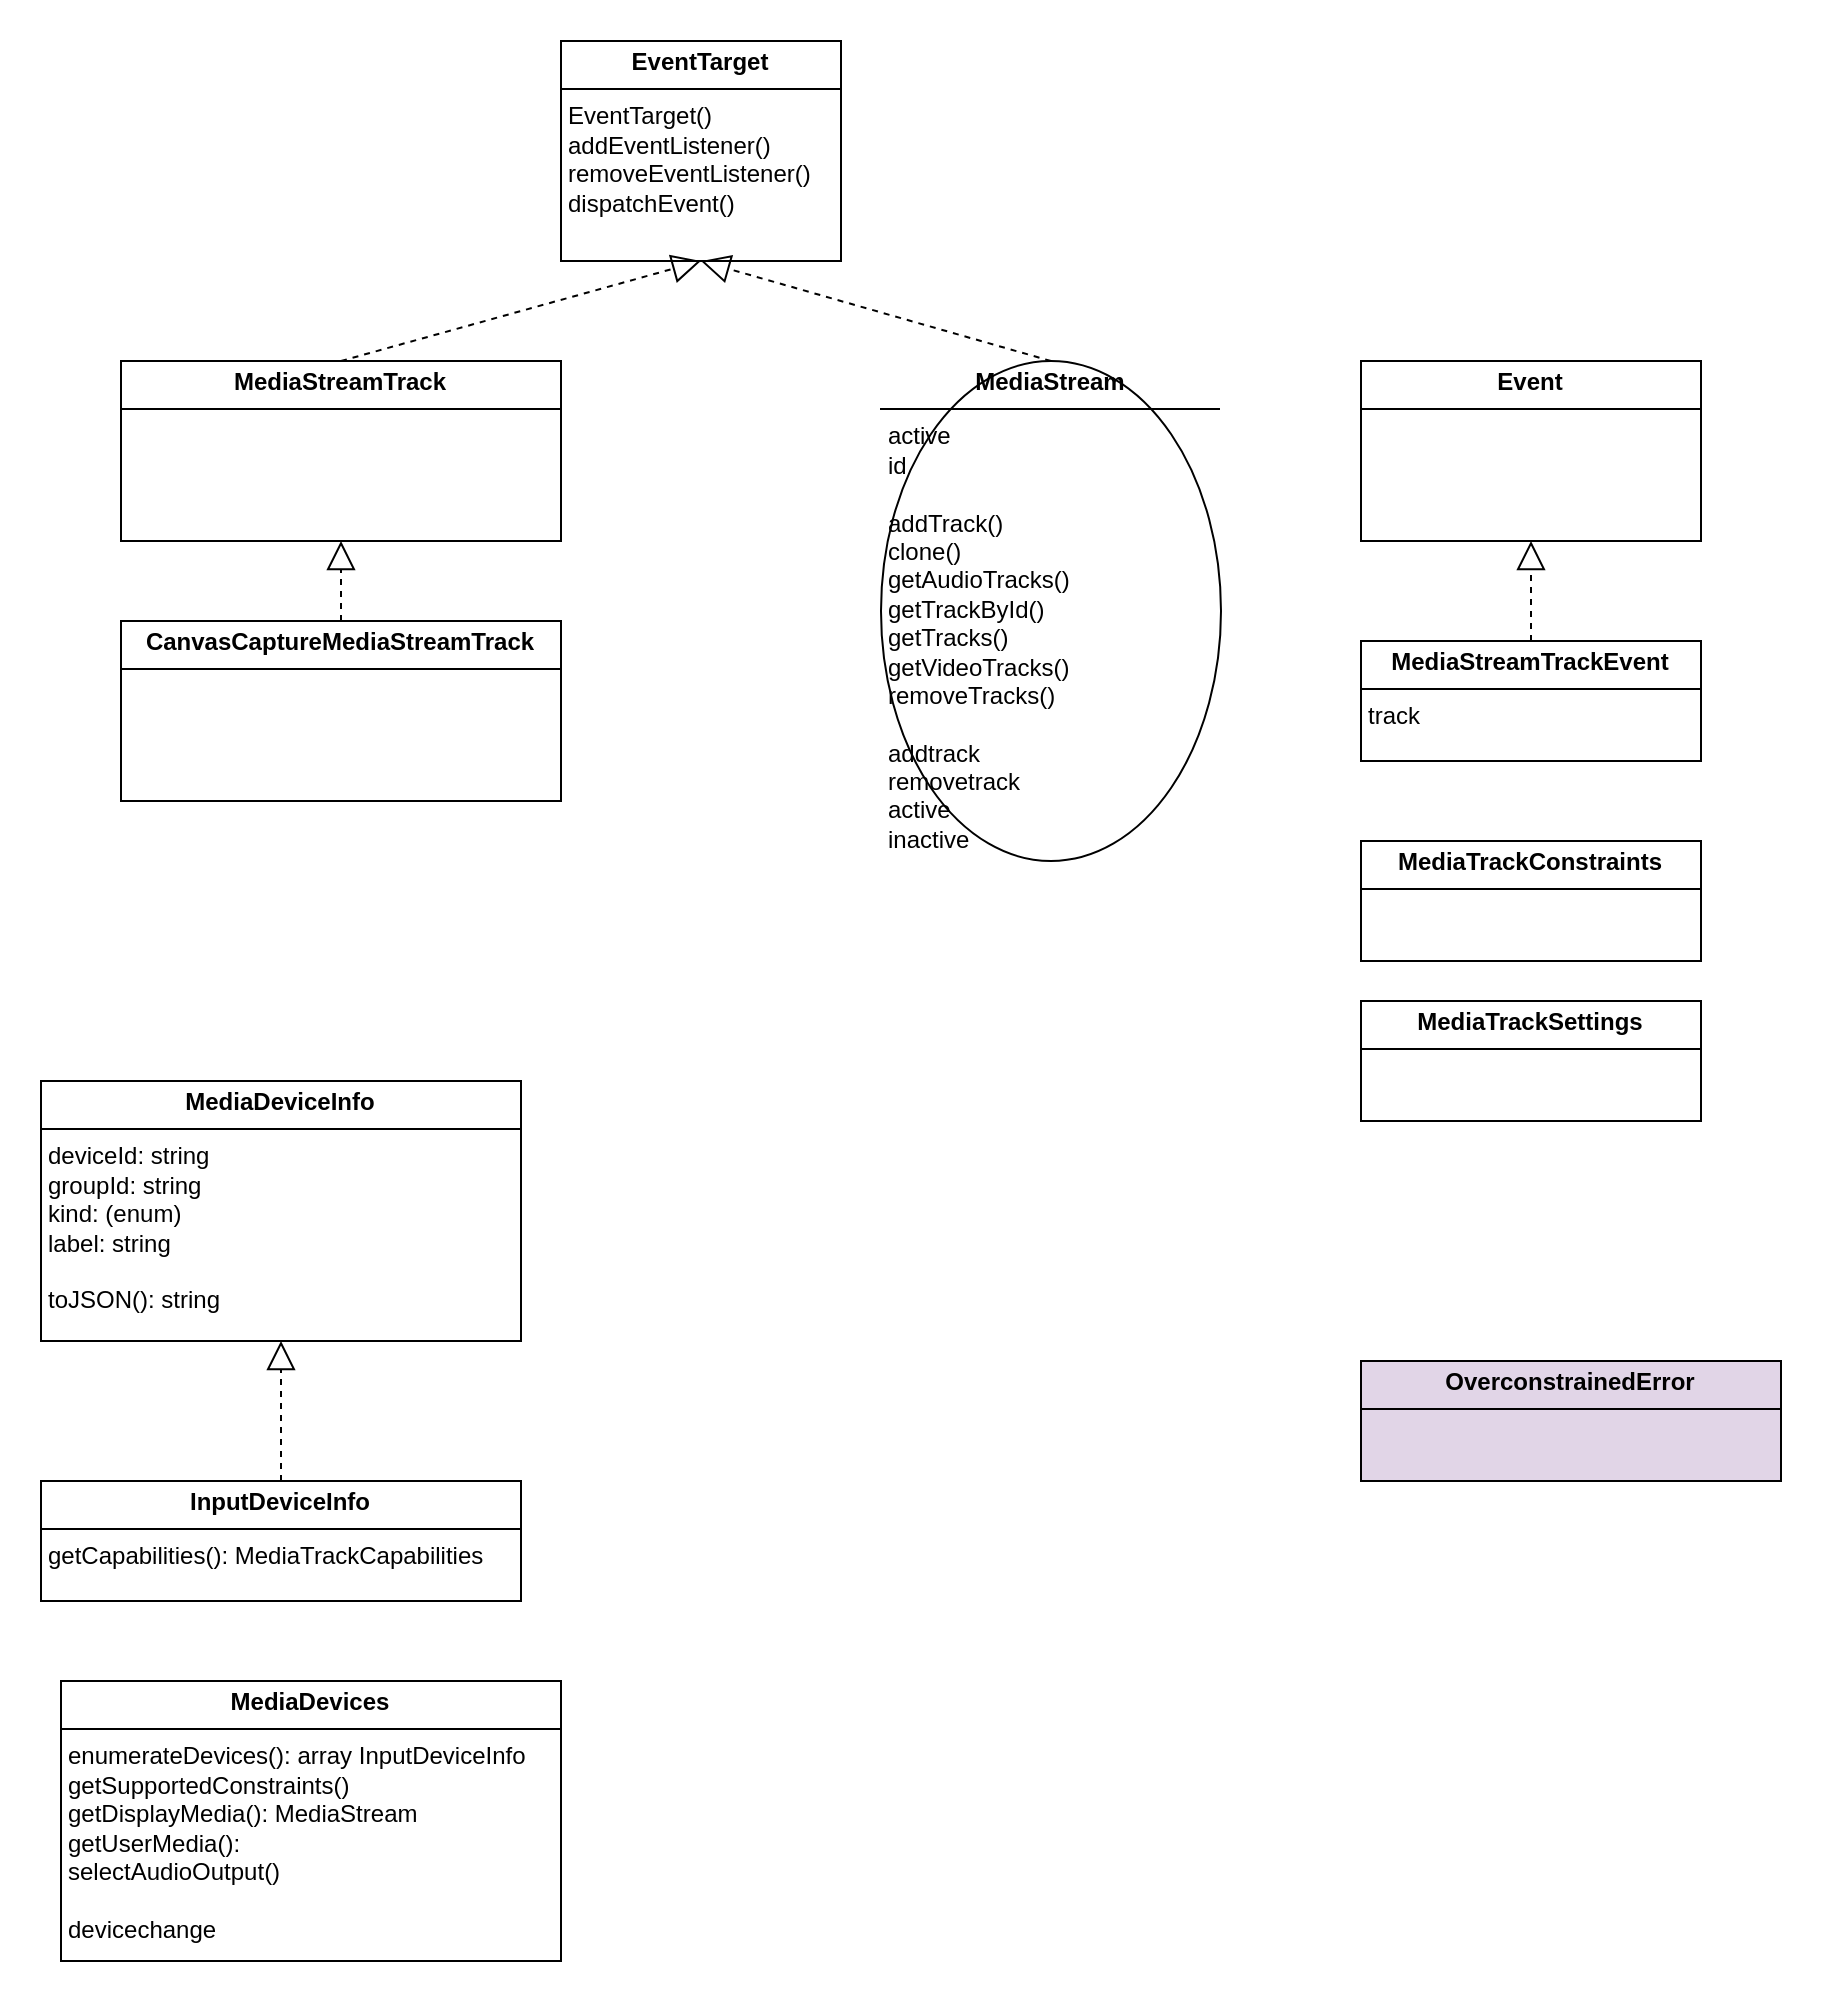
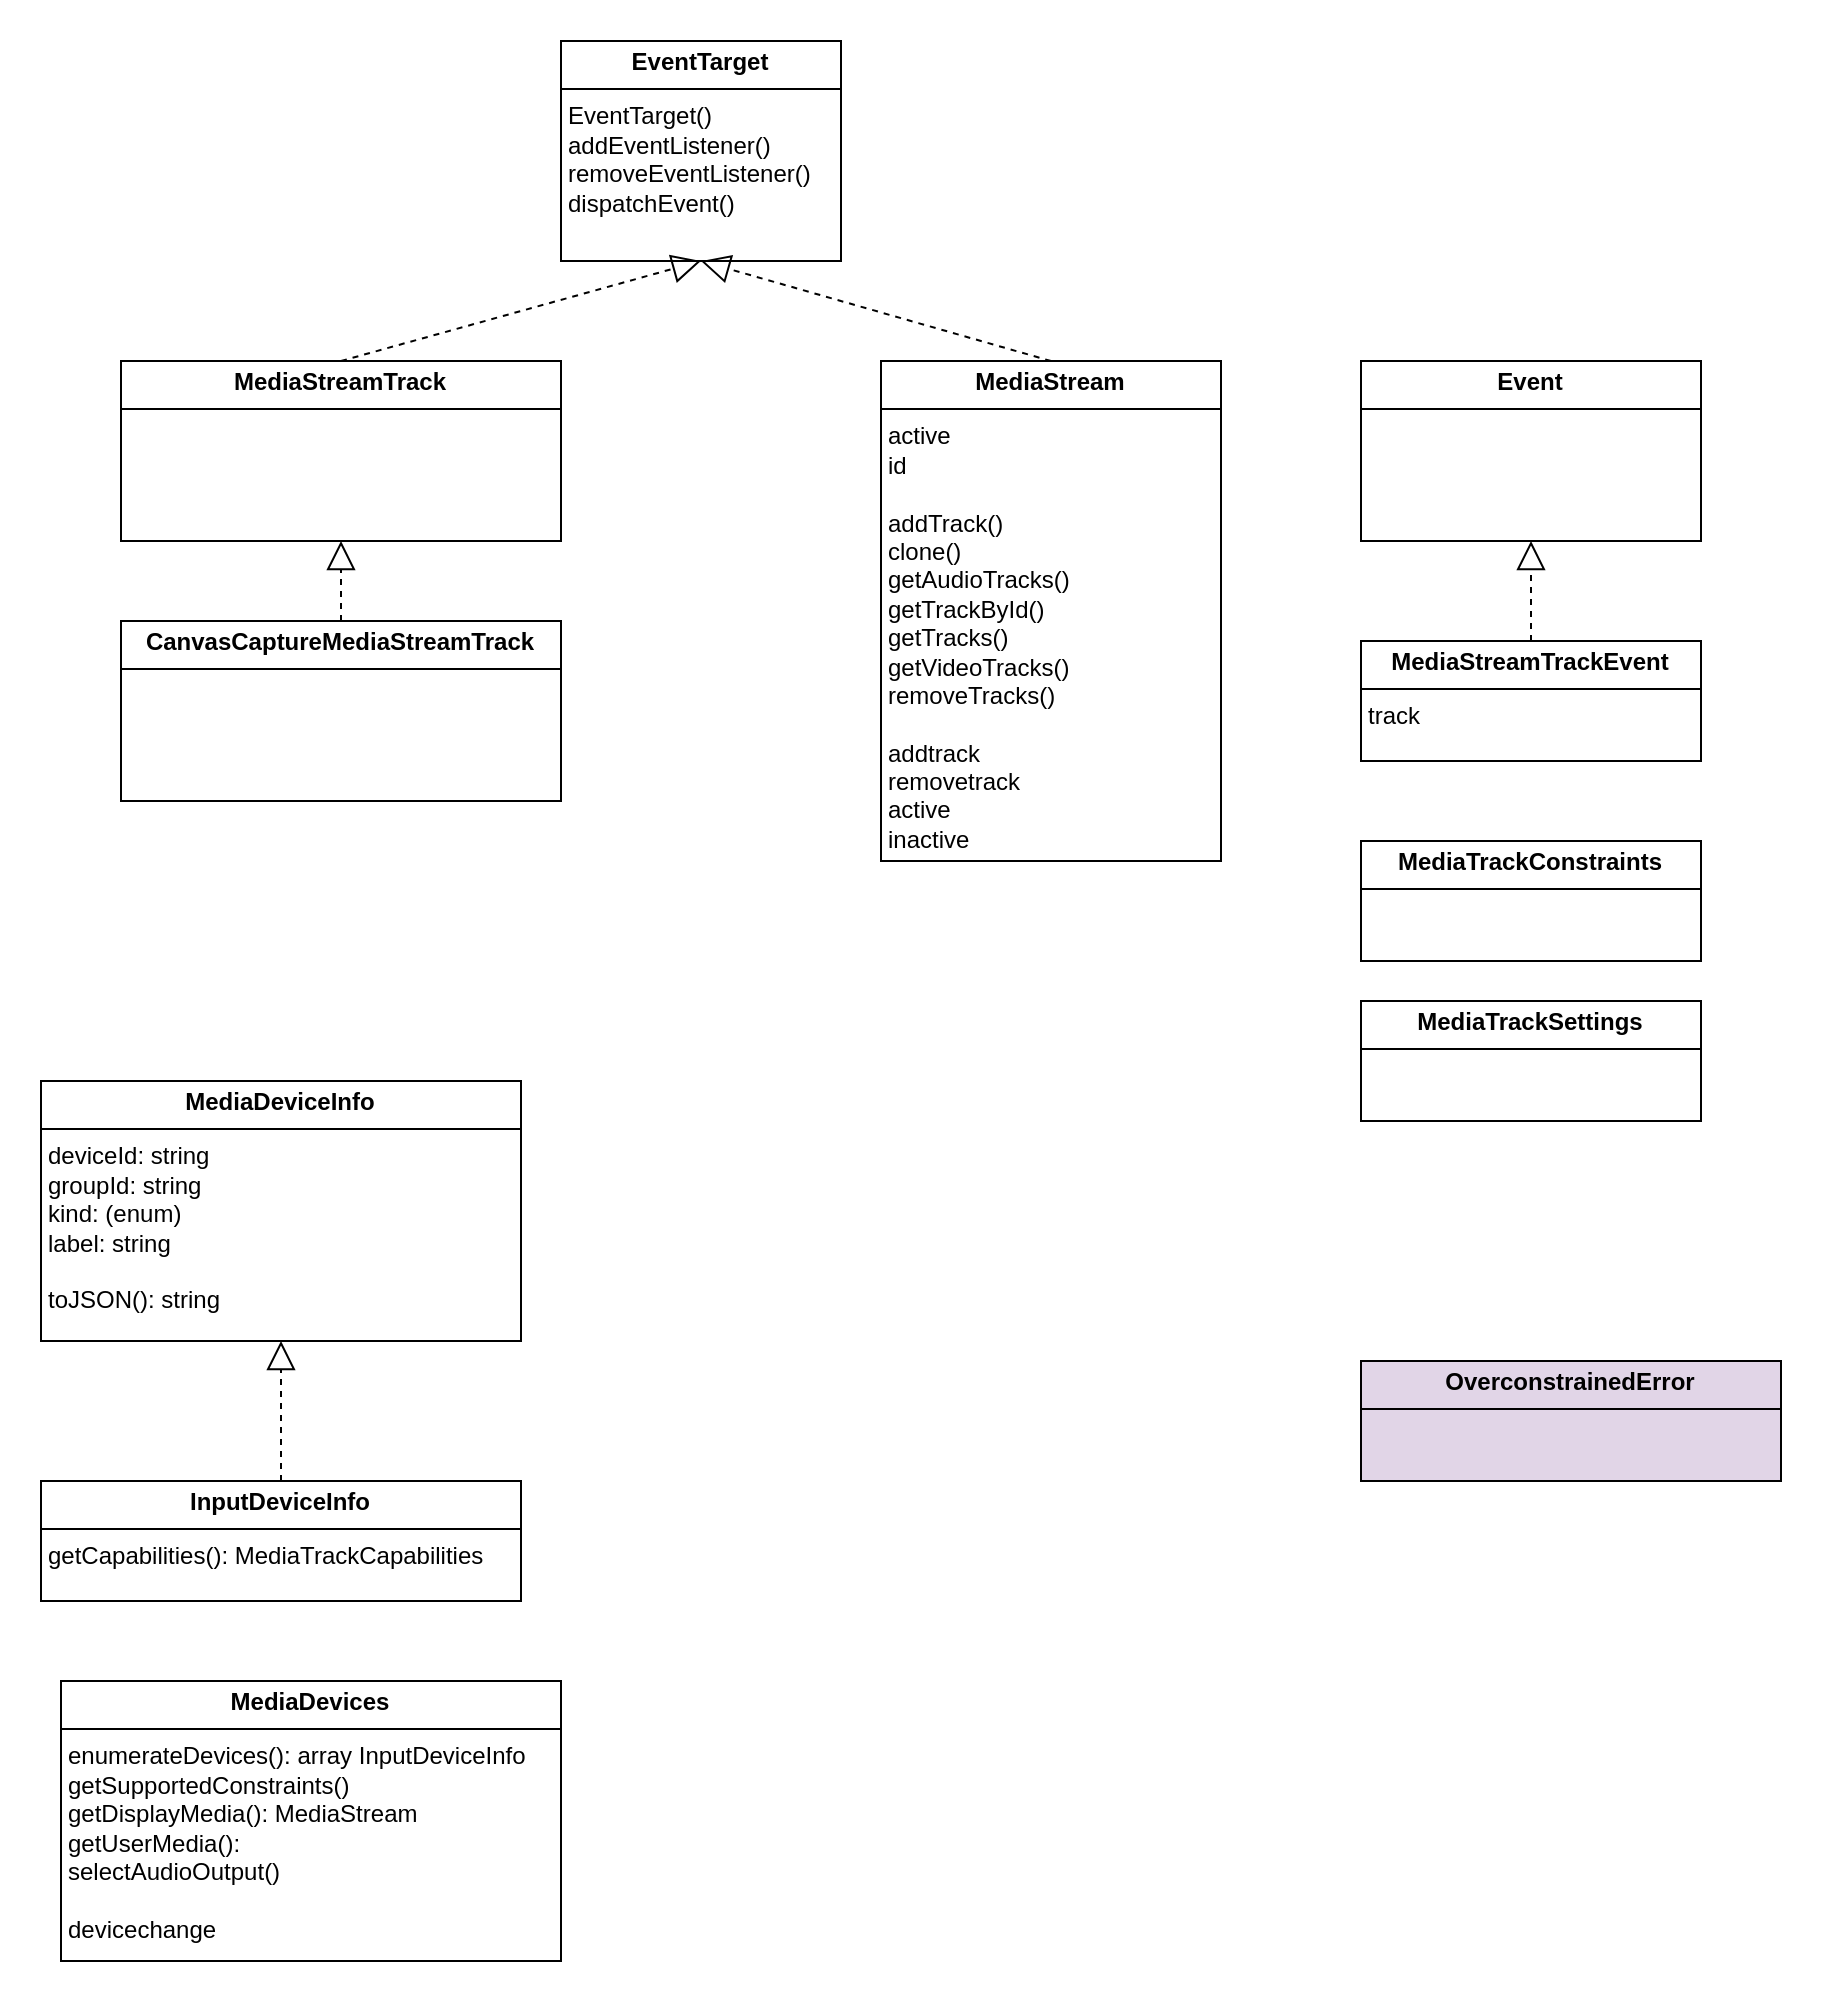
- <mxCell id="7" value="&lt;p style=&quot;margin:0px;margin-top:4px;text-align:center;&quot;&gt;&lt;b&gt;MediaStream&lt;/b&gt;&lt;/p&gt;&lt;hr size=&quot;1&quot; style=&quot;border-style:solid;&quot;&gt;&lt;p style=&quot;margin:0px;margin-left:4px;&quot;&gt;active&lt;/p&gt;&lt;p style=&quot;margin:0px;margin-left:4px;&quot;&gt;id&lt;/p&gt;&lt;p style=&quot;margin:0px;margin-left:4px;&quot;&gt;&lt;br&gt;&lt;/p&gt;&lt;p style=&quot;margin:0px;margin-left:4px;&quot;&gt;addTrack()&lt;/p&gt;&lt;p style=&quot;margin:0px;margin-left:4px;&quot;&gt;clone()&lt;/p&gt;&lt;p style=&quot;margin:0px;margin-left:4px;&quot;&gt;getAudioTracks()&lt;/p&gt;&lt;p style=&quot;margin:0px;margin-left:4px;&quot;&gt;getTrackById()&lt;/p&gt;&lt;p style=&quot;margin:0px;margin-left:4px;&quot;&gt;getTracks()&lt;/p&gt;&lt;p style=&quot;margin:0px;margin-left:4px;&quot;&gt;getVideoTracks()&lt;/p&gt;&lt;p style=&quot;margin:0px;margin-left:4px;&quot;&gt;removeTracks()&lt;/p&gt;&lt;p style=&quot;margin:0px;margin-left:4px;&quot;&gt;&lt;br&gt;&lt;/p&gt;&lt;p style=&quot;margin:0px;margin-left:4px;&quot;&gt;addtrack&lt;/p&gt;&lt;p style=&quot;margin:0px;margin-left:4px;&quot;&gt;removetrack&lt;/p&gt;&lt;p style=&quot;margin:0px;margin-left:4px;&quot;&gt;active&lt;/p&gt;&lt;p style=&quot;margin:0px;margin-left:4px;&quot;&gt;inactive&lt;/p&gt;" style="ellipse;verticalAlign=top;align=left;overflow=fill;html=1;whiteSpace=wrap;" vertex="1" parent="1"><mxGeometry x="440" y="180" width="170" height="250" as="geometry" /></mxCell>
+ <mxCell id="7" value="&lt;p style=&quot;margin:0px;margin-top:4px;text-align:center;&quot;&gt;&lt;b&gt;MediaStream&lt;/b&gt;&lt;/p&gt;&lt;hr size=&quot;1&quot; style=&quot;border-style:solid;&quot;&gt;&lt;p style=&quot;margin:0px;margin-left:4px;&quot;&gt;active&lt;/p&gt;&lt;p style=&quot;margin:0px;margin-left:4px;&quot;&gt;id&lt;/p&gt;&lt;p style=&quot;margin:0px;margin-left:4px;&quot;&gt;&lt;br&gt;&lt;/p&gt;&lt;p style=&quot;margin:0px;margin-left:4px;&quot;&gt;addTrack()&lt;/p&gt;&lt;p style=&quot;margin:0px;margin-left:4px;&quot;&gt;clone()&lt;/p&gt;&lt;p style=&quot;margin:0px;margin-left:4px;&quot;&gt;getAudioTracks()&lt;/p&gt;&lt;p style=&quot;margin:0px;margin-left:4px;&quot;&gt;getTrackById()&lt;/p&gt;&lt;p style=&quot;margin:0px;margin-left:4px;&quot;&gt;getTracks()&lt;/p&gt;&lt;p style=&quot;margin:0px;margin-left:4px;&quot;&gt;getVideoTracks()&lt;/p&gt;&lt;p style=&quot;margin:0px;margin-left:4px;&quot;&gt;removeTracks()&lt;/p&gt;&lt;p style=&quot;margin:0px;margin-left:4px;&quot;&gt;&lt;br&gt;&lt;/p&gt;&lt;p style=&quot;margin:0px;margin-left:4px;&quot;&gt;addtrack&lt;/p&gt;&lt;p style=&quot;margin:0px;margin-left:4px;&quot;&gt;removetrack&lt;/p&gt;&lt;p style=&quot;margin:0px;margin-left:4px;&quot;&gt;active&lt;/p&gt;&lt;p style=&quot;margin:0px;margin-left:4px;&quot;&gt;inactive&lt;/p&gt;" style="verticalAlign=top;align=left;overflow=fill;html=1;whiteSpace=wrap;" vertex="1" parent="1"><mxGeometry x="440" y="180" width="170" height="250" as="geometry" /></mxCell>
